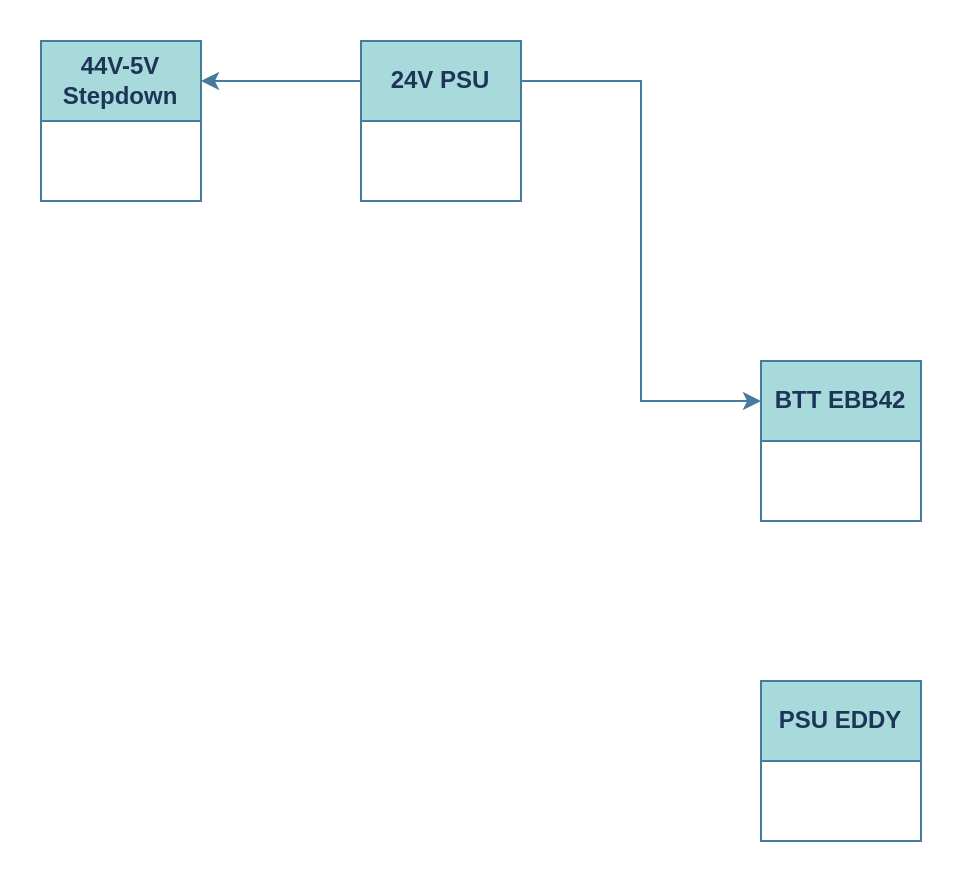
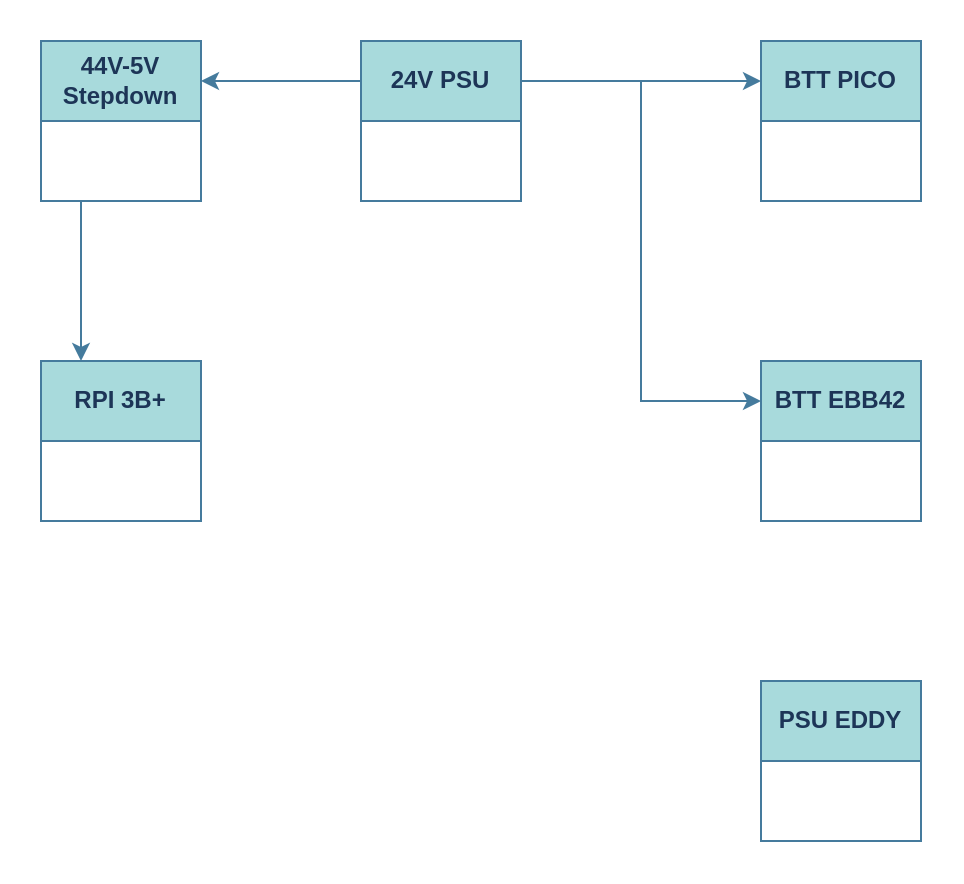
+ <mxCell id="7" style="edgeStyle=orthogonalEdgeStyle;rounded=0;orthogonalLoop=1;jettySize=auto;html=1;exitX=1;exitY=0.25;exitDx=0;exitDy=0;entryX=0;entryY=0.25;entryDx=0;entryDy=0;labelBackgroundColor=none;strokeColor=#457B9D;fontColor=default;" edge="1" parent="1" source="9" target="2"><mxGeometry relative="1" as="geometry" /></mxCell>
+ <mxCell id="2" value="BTT PICO" style="swimlane;whiteSpace=wrap;html=1;startSize=40;labelBackgroundColor=none;fillColor=#A8DADC;strokeColor=#457B9D;fontColor=#1D3557;" vertex="1" parent="1"><mxGeometry x="380" y="20" width="80" height="80" as="geometry" /></mxCell>
+ <mxCell id="10" style="edgeStyle=orthogonalEdgeStyle;rounded=0;orthogonalLoop=1;jettySize=auto;html=1;exitX=0.25;exitY=1;exitDx=0;exitDy=0;entryX=0.25;entryY=0;entryDx=0;entryDy=0;labelBackgroundColor=none;strokeColor=#457B9D;fontColor=default;" edge="1" parent="1" source="11" target="4"><mxGeometry relative="1" as="geometry" /></mxCell>
+ <mxCell id="4" value="RPI 3B+" style="swimlane;whiteSpace=wrap;html=1;startSize=40;labelBackgroundColor=none;fillColor=#A8DADC;strokeColor=#457B9D;fontColor=#1D3557;" vertex="1" parent="1"><mxGeometry x="20" y="180" width="80" height="80" as="geometry" /></mxCell>
